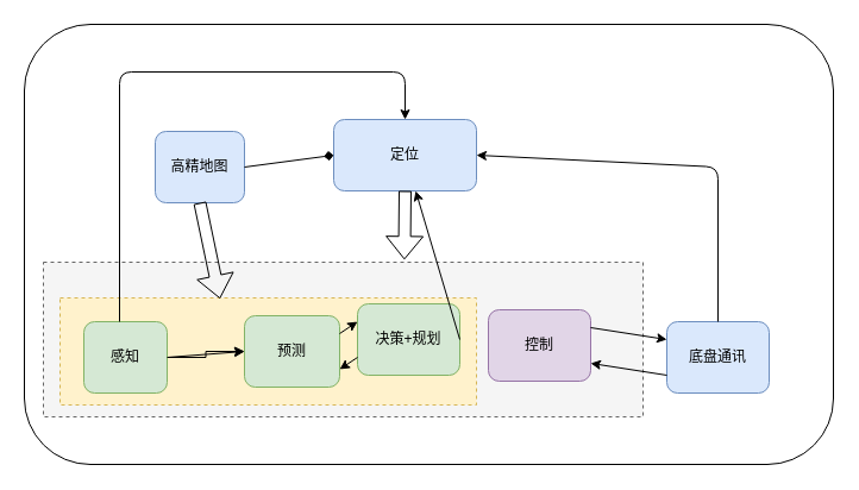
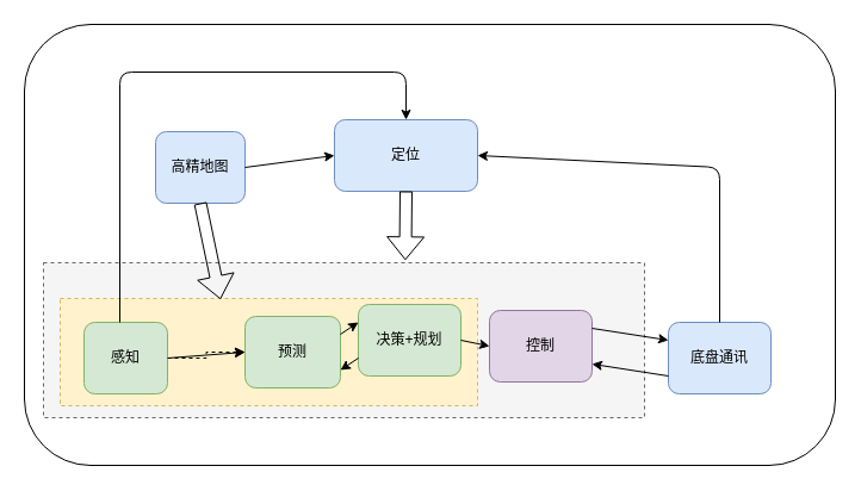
- <mxCell id="15" value="" style="endArrow=diamond;html=1;exitX=1;exitY=0.5;exitDx=0;exitDy=0;entryX=0;entryY=0.5;entryDx=0;entryDy=0;" parent="1" source="5" target="6" edge="1"><mxGeometry width="50" height="50" relative="1" as="geometry"><mxPoint x="370" y="310" as="sourcePoint" /><mxPoint x="420" y="260" as="targetPoint" /></mxGeometry></mxCell>
+ <mxCell id="15" value="" style="endArrow=classic;html=1;exitX=1;exitY=0.5;exitDx=0;exitDy=0;entryX=0;entryY=0.5;entryDx=0;entryDy=0;" parent="1" source="5" target="6" edge="1"><mxGeometry width="50" height="50" relative="1" as="geometry"><mxPoint x="370" y="310" as="sourcePoint" /><mxPoint x="420" y="260" as="targetPoint" /></mxGeometry></mxCell>
- <mxCell id="17" value="" style="endArrow=classic;html=1;exitX=1;exitY=0.5;exitDx=0;exitDy=0;" parent="1" source="10" target="6" edge="1"><mxGeometry width="50" height="50" relative="1" as="geometry"><mxPoint x="370" y="310" as="sourcePoint" /><mxPoint x="420" y="260" as="targetPoint" /></mxGeometry></mxCell>
+ <mxCell id="17" value="" style="endArrow=classic;html=1;exitX=1;exitY=0.5;exitDx=0;exitDy=0;entryX=0;entryY=0.5;entryDx=0;entryDy=0;" parent="1" source="10" target="11" edge="1"><mxGeometry width="50" height="50" relative="1" as="geometry"><mxPoint x="370" y="310" as="sourcePoint" /><mxPoint x="420" y="260" as="targetPoint" /></mxGeometry></mxCell>
- <mxCell id="7" value="" style="edgeStyle=orthogonalEdgeStyle;rounded=0;orthogonalLoop=1;jettySize=auto;html=1;" parent="1" source="8" target="9" edge="1"><mxGeometry relative="1" as="geometry" /></mxCell>
+ <mxCell id="7" value="" style="edgeStyle=orthogonalEdgeStyle;rounded=0;orthogonalLoop=1;jettySize=auto;html=1;dashed=1;" parent="1" source="8" target="9" edge="1"><mxGeometry relative="1" as="geometry" /></mxCell>
